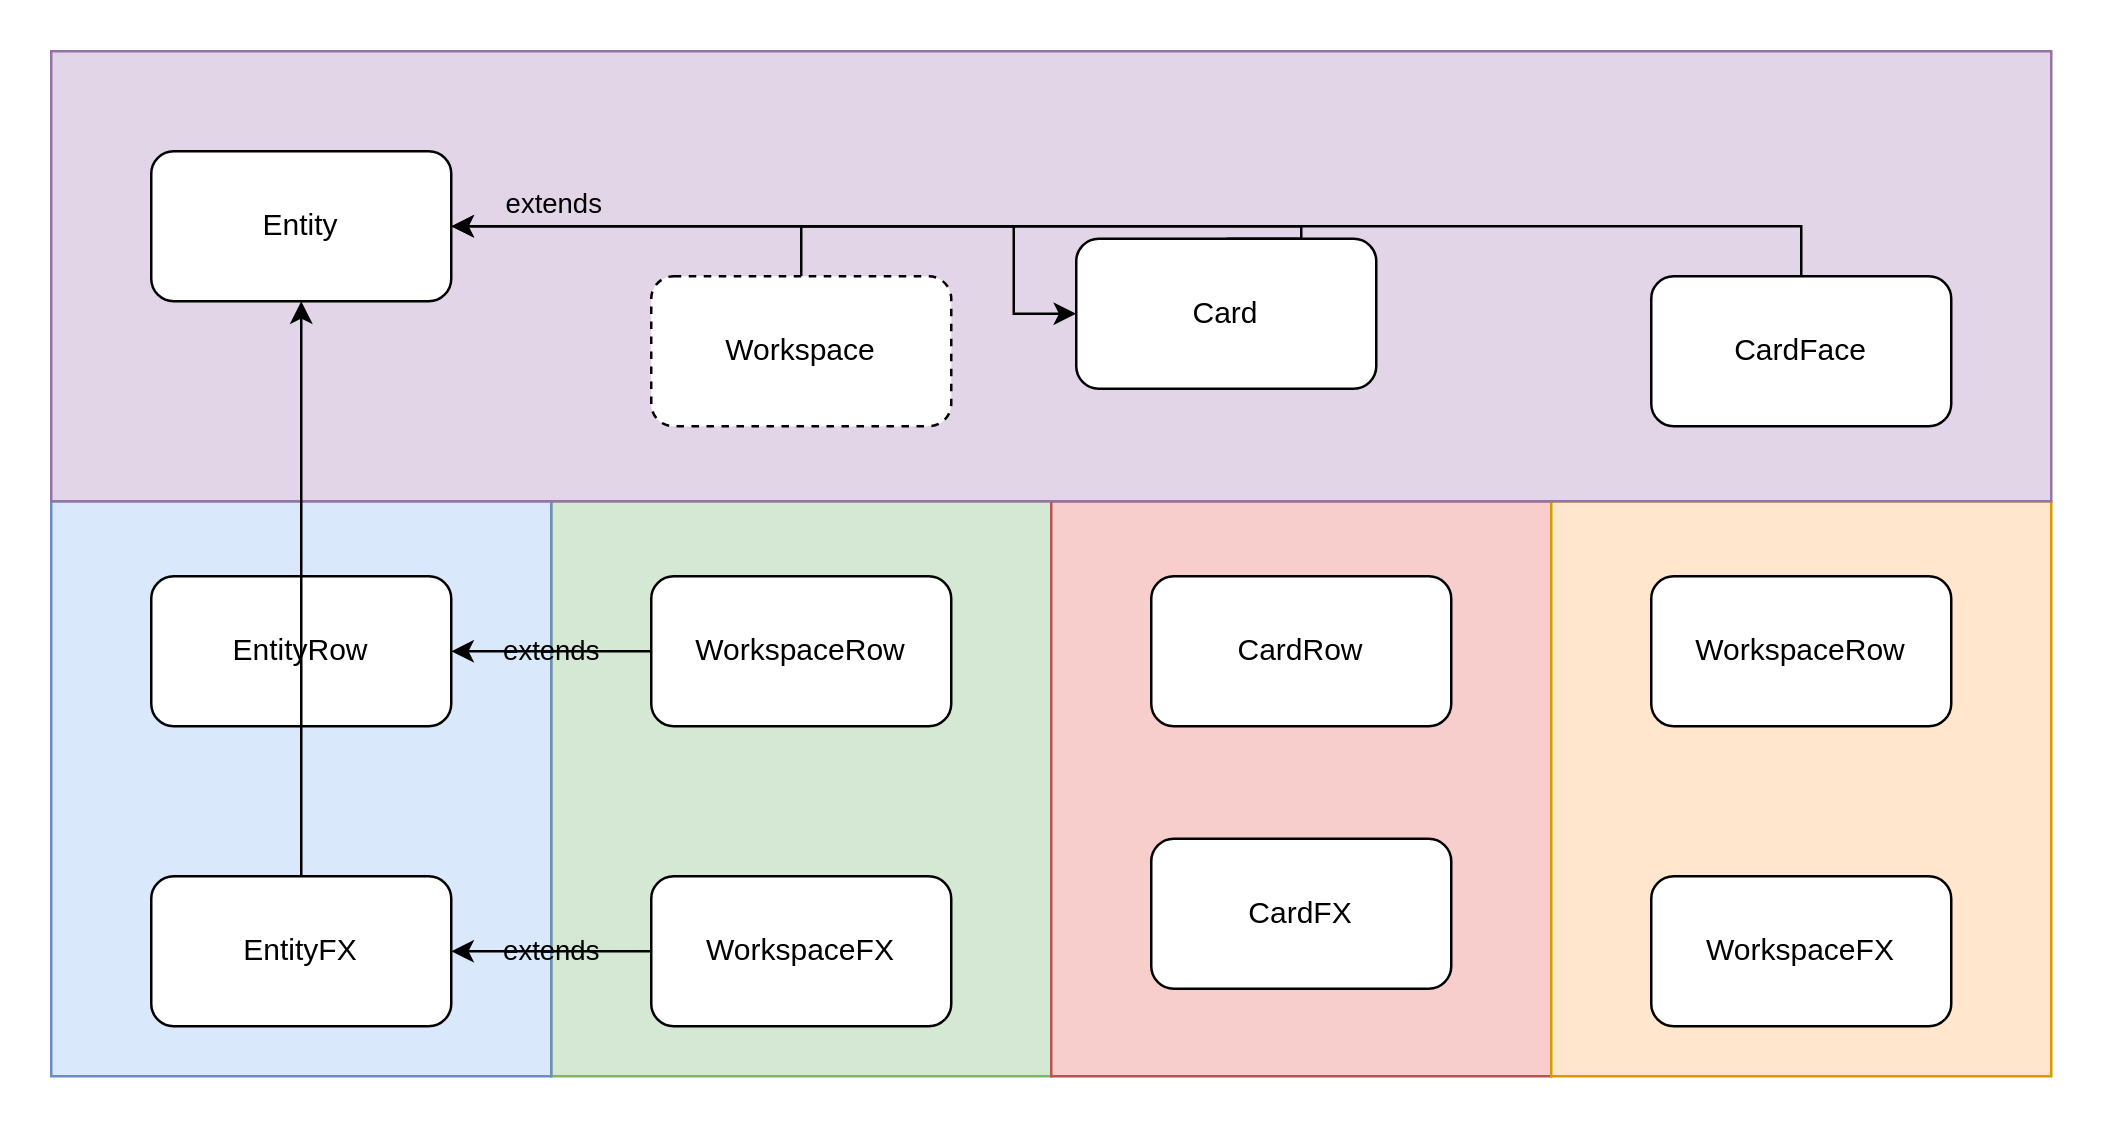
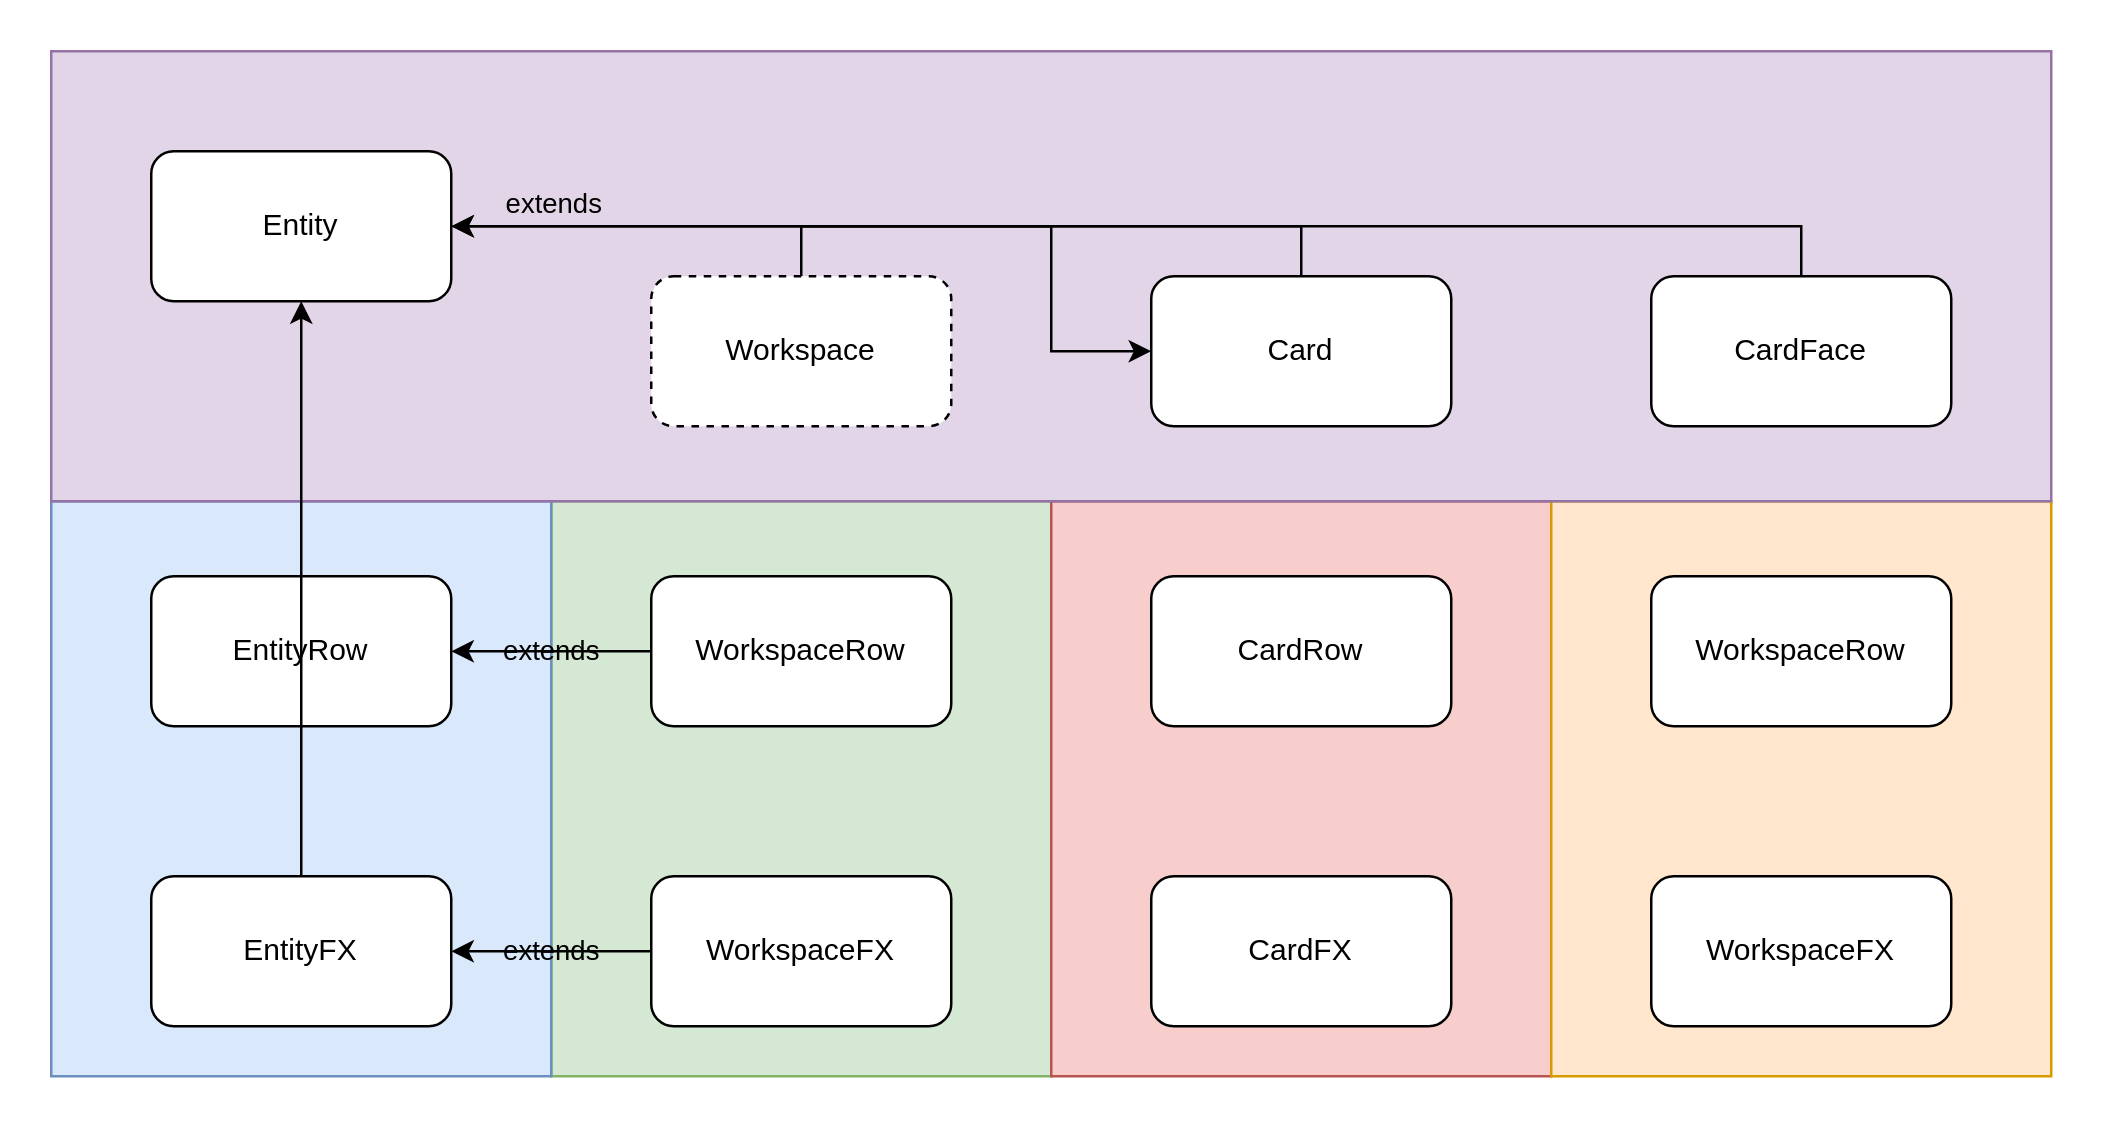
- <mxCell id="19" value="Card" style="rounded=1;whiteSpace=wrap;html=1;" vertex="1" parent="1"><mxGeometry x="430" y="95" width="120" height="60" as="geometry" /></mxCell>
+ <mxCell id="19" value="Card" style="rounded=1;whiteSpace=wrap;html=1;" vertex="1" parent="1"><mxGeometry x="460" y="110" width="120" height="60" as="geometry" /></mxCell>
- <mxCell id="24" value="CardFX" style="rounded=1;whiteSpace=wrap;html=1;" vertex="1" parent="1"><mxGeometry x="460" y="335" width="120" height="60" as="geometry" /></mxCell>
+ <mxCell id="24" value="CardFX" style="rounded=1;whiteSpace=wrap;html=1;" vertex="1" parent="1"><mxGeometry x="460" y="350" width="120" height="60" as="geometry" /></mxCell>
